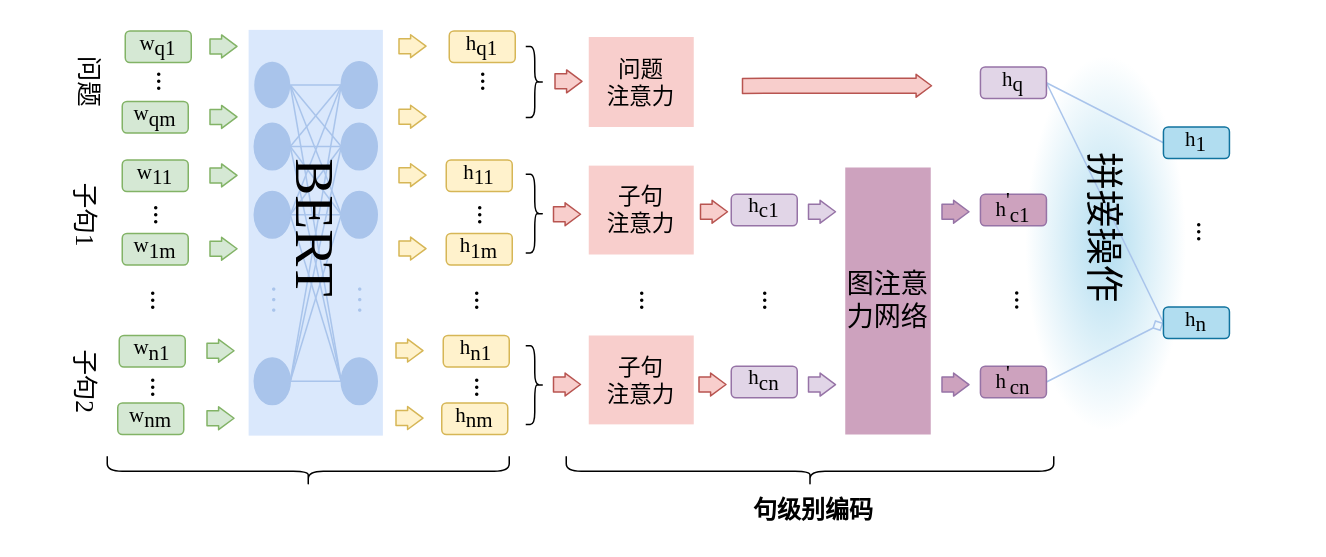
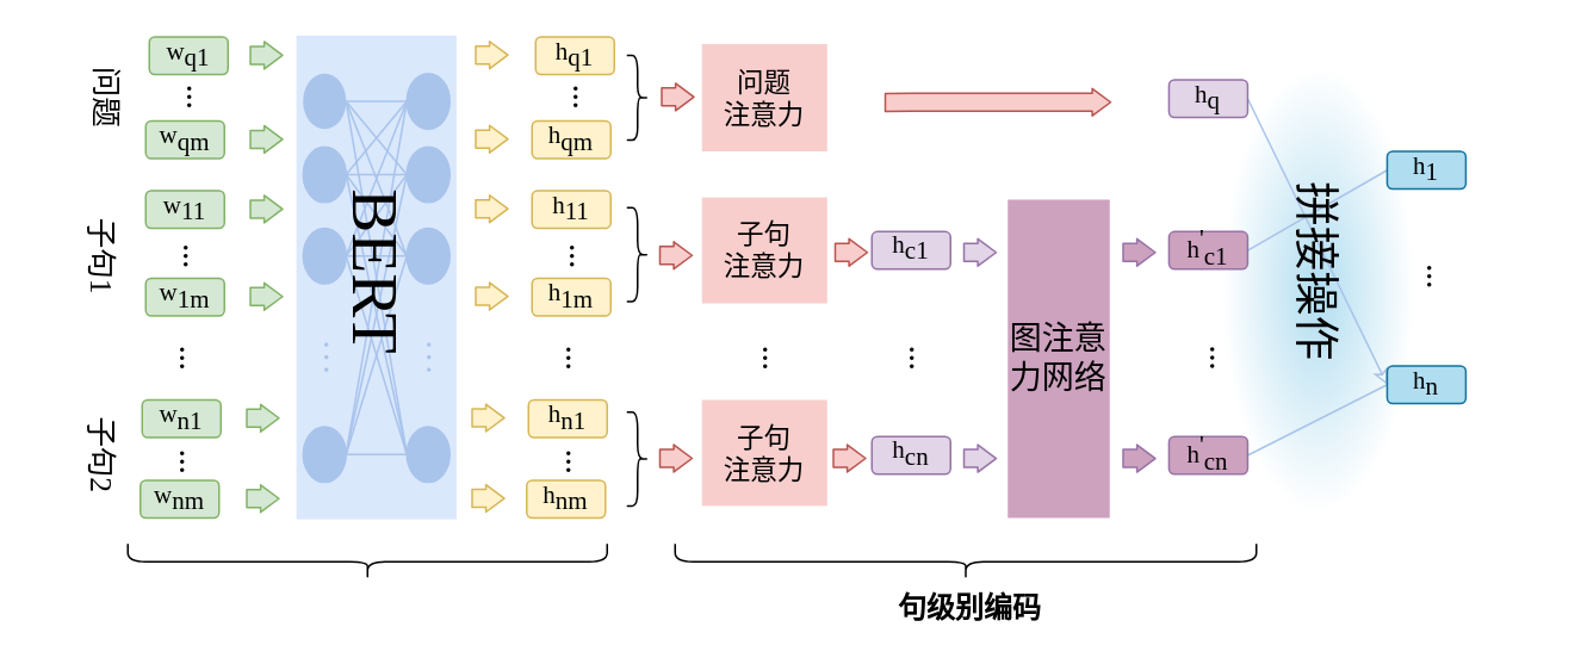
- <mxCell id="75" style="edgeStyle=none;rounded=0;orthogonalLoop=1;jettySize=auto;html=1;entryX=1;entryY=0.5;entryDx=0;entryDy=0;endArrow=none;endFill=0;strokeColor=#A9C4EB;fillColor=#CDA2BE;exitX=0;exitY=0.5;exitDx=0;exitDy=0;fontFamily=Times New Roman;fontSize=14;" edge="1" parent="1" source="77" target="91"><mxGeometry relative="1" as="geometry" /></mxCell>
+ <mxCell id="51" value="h&lt;sub style=&quot;font-size: 14px;&quot;&gt;qm&lt;/sub&gt;" style="rounded=1;whiteSpace=wrap;html=1;fillColor=#fff2cc;strokeColor=#d6b656;fontFamily=Times New Roman;fontSize=14;" vertex="1" parent="1"><mxGeometry x="297" y="67" width="44" height="21" as="geometry" /></mxCell>
+ <mxCell id="84" style="edgeStyle=none;rounded=0;orthogonalLoop=1;jettySize=auto;html=1;entryX=1;entryY=0.5;entryDx=0;entryDy=0;endArrow=none;endFill=0;strokeColor=#A9C4EB;fillColor=#CDA2BE;exitX=0;exitY=0.5;exitDx=0;exitDy=0;fontFamily=Times New Roman;fontSize=14;" edge="1" parent="1" source="85" target="91"><mxGeometry relative="1" as="geometry" /></mxCell>
- <mxCell id="76" style="edgeStyle=none;rounded=0;orthogonalLoop=1;jettySize=auto;html=1;entryX=1;entryY=0.5;entryDx=0;entryDy=0;endArrow=none;endFill=0;strokeColor=#A9C4EB;fillColor=#CDA2BE;exitX=0;exitY=0.5;exitDx=0;exitDy=0;fontFamily=Times New Roman;fontSize=14;" edge="1" parent="1" source="77" target="92"><mxGeometry relative="1" as="geometry" /></mxCell>
+ <mxCell id="76" style="edgeStyle=none;rounded=0;orthogonalLoop=1;jettySize=auto;html=1;entryX=1;entryY=0.5;entryDx=0;entryDy=0;endArrow=classic;endFill=0;strokeColor=#A9C4EB;fillColor=#CDA2BE;exitX=0;exitY=0.5;exitDx=0;exitDy=0;fontFamily=Times New Roman;fontSize=14;" edge="1" parent="1" source="77" target="92"><mxGeometry relative="1" as="geometry" /></mxCell>
- <mxCell id="86" style="edgeStyle=none;rounded=0;orthogonalLoop=1;jettySize=auto;html=1;entryX=1;entryY=0.5;entryDx=0;entryDy=0;endArrow=diamond;endFill=0;strokeColor=#A9C4EB;fillColor=#CDA2BE;exitX=0;exitY=0.5;exitDx=0;exitDy=0;fontFamily=Times New Roman;fontSize=14;" edge="1" parent="1" source="87" target="92"><mxGeometry relative="1" as="geometry" /></mxCell>
+ <mxCell id="86" style="edgeStyle=none;rounded=0;orthogonalLoop=1;jettySize=auto;html=1;entryX=1;entryY=0.5;entryDx=0;entryDy=0;endArrow=none;endFill=0;strokeColor=#A9C4EB;fillColor=#CDA2BE;exitX=0;exitY=0.5;exitDx=0;exitDy=0;fontFamily=Times New Roman;fontSize=14;" edge="1" parent="1" source="87" target="92"><mxGeometry relative="1" as="geometry" /></mxCell>
